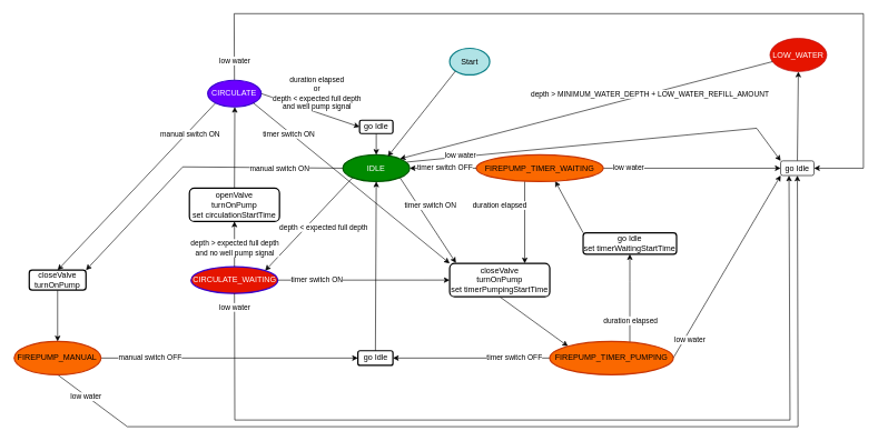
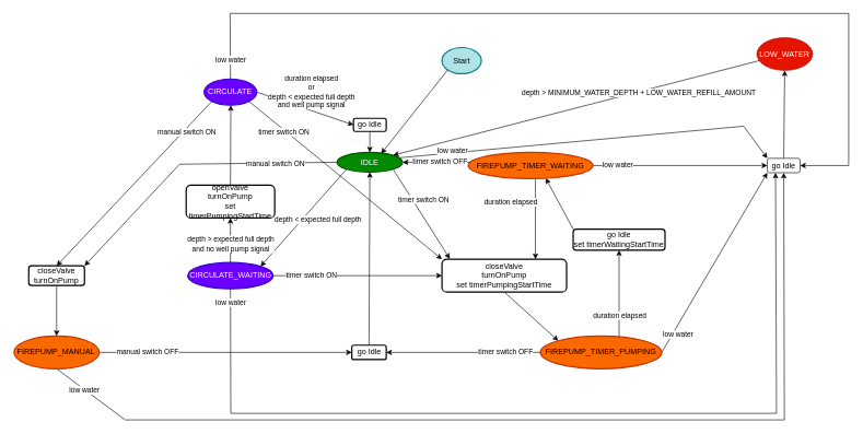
- <mxCell id="11" value="IDLE" style="strokeWidth=2;html=1;shape=mxgraph.flowchart.start_2;whiteSpace=wrap;fillColor=#008a00;fontColor=#ffffff;strokeColor=#005700;" parent="1" vertex="1"><mxGeometry x="512.996" y="231.995" width="100" height="40" as="geometry" /></mxCell>
+ <mxCell id="11" value="IDLE" style="strokeWidth=2;html=1;shape=mxgraph.flowchart.start_2;whiteSpace=wrap;fillColor=#008a00;fontColor=#ffffff;strokeColor=#005700;" parent="1" vertex="1"><mxGeometry x="512.996" y="231.995" width="100" height="30" as="geometry" /></mxCell>
- <mxCell id="30" value="&lt;div&gt;&lt;span style=&quot;background-color: transparent; color: light-dark(rgb(0, 0, 0), rgb(255, 255, 255));&quot;&gt;openValve&lt;/span&gt;&lt;/div&gt;&lt;div&gt;&lt;span style=&quot;background-color: transparent; color: light-dark(rgb(0, 0, 0), rgb(255, 255, 255));&quot;&gt;turnOnPump&lt;/span&gt;&lt;/div&gt;&lt;div&gt;&lt;span style=&quot;font-size: 12px;&quot;&gt;set circulationStartTime&lt;/span&gt;&lt;/div&gt;" style="rounded=1;whiteSpace=wrap;html=1;strokeWidth=2;" parent="1" vertex="1"><mxGeometry x="283" y="282" width="135" height="50" as="geometry" /></mxCell>
+ <mxCell id="30" value="&lt;div&gt;&lt;span style=&quot;background-color: transparent; color: light-dark(rgb(0, 0, 0), rgb(255, 255, 255));&quot;&gt;openValve&lt;/span&gt;&lt;/div&gt;&lt;div&gt;&lt;span style=&quot;background-color: transparent; color: light-dark(rgb(0, 0, 0), rgb(255, 255, 255));&quot;&gt;turnOnPump&lt;/span&gt;&lt;/div&gt;&lt;div&gt;&lt;span style=&quot;font-size: 12px;&quot;&gt;set timerPumpingStartTime&lt;/span&gt;&lt;/div&gt;" style="rounded=1;whiteSpace=wrap;html=1;strokeWidth=2;" parent="1" vertex="1"><mxGeometry x="283" y="282" width="135" height="50" as="geometry" /></mxCell>
- <mxCell id="58" value="&lt;span style=&quot;font-size: 12px;&quot;&gt;CIRCULATE_WAITING&lt;/span&gt;" style="ellipse;whiteSpace=wrap;html=1;rounded=1;strokeWidth=2;fillColor=#e51400;fontColor=#ffffff;strokeColor=#3700CC;" parent="1" vertex="1"><mxGeometry x="285.5" y="400" width="130" height="40" as="geometry" /></mxCell>
+ <mxCell id="58" value="&lt;span style=&quot;font-size: 12px;&quot;&gt;CIRCULATE_WAITING&lt;/span&gt;" style="ellipse;whiteSpace=wrap;html=1;rounded=1;strokeWidth=2;fillColor=#6a00ff;fontColor=#ffffff;strokeColor=#3700CC;" parent="1" vertex="1"><mxGeometry x="285.5" y="400" width="130" height="40" as="geometry" /></mxCell>
- <mxCell id="21" value="&lt;div&gt;closeValve&lt;span style=&quot;font-size: 12px;&quot;&gt;&lt;/span&gt;&lt;/div&gt;&lt;span style=&quot;font-size: 12px;&quot;&gt;turnOnPump&lt;/span&gt;&lt;div&gt;&lt;div&gt;&lt;span style=&quot;font-size: 12px;&quot;&gt;set timerPumpingStartTime&lt;/span&gt;&lt;/div&gt;&lt;/div&gt;" style="rounded=1;whiteSpace=wrap;html=1;strokeWidth=2;" parent="1" vertex="1"><mxGeometry x="673" y="394.87" width="150" height="50.13" as="geometry" /></mxCell>
+ <mxCell id="21" value="&lt;div&gt;closeValve&lt;span style=&quot;font-size: 12px;&quot;&gt;&lt;/span&gt;&lt;/div&gt;&lt;span style=&quot;font-size: 12px;&quot;&gt;turnOnPump&lt;/span&gt;&lt;div&gt;&lt;div&gt;&lt;span style=&quot;font-size: 12px;&quot;&gt;set timerPumpingStartTime&lt;/span&gt;&lt;/div&gt;&lt;/div&gt;" style="rounded=1;whiteSpace=wrap;html=1;strokeWidth=2;" parent="1" vertex="1"><mxGeometry x="673" y="394.87" width="190" height="50.13" as="geometry" /></mxCell>
